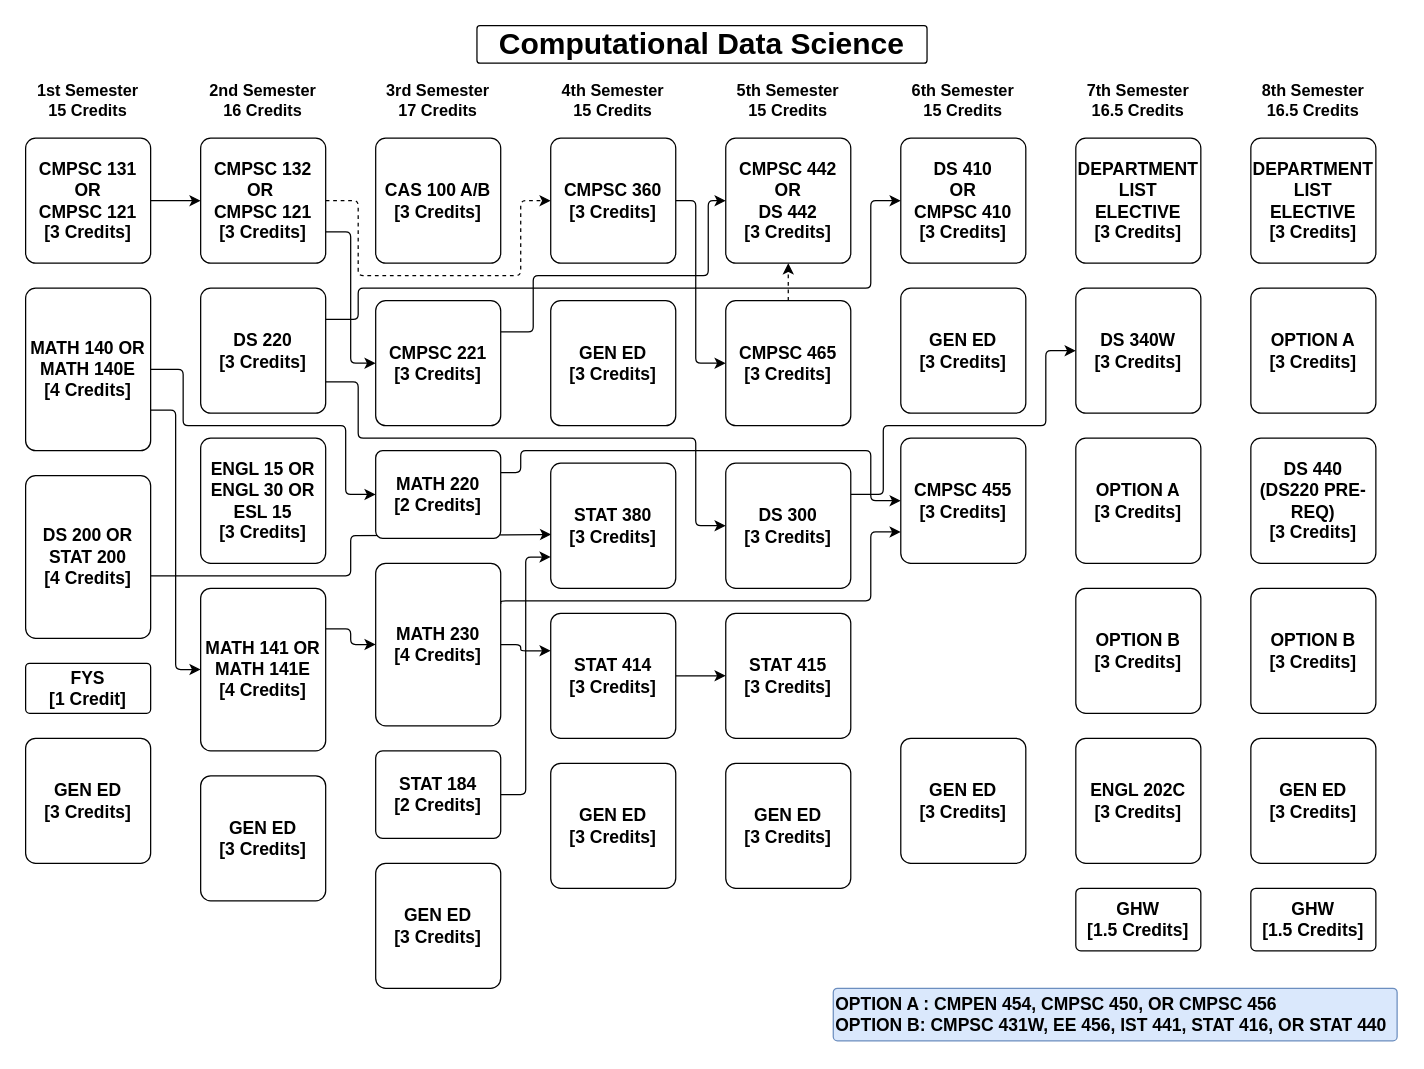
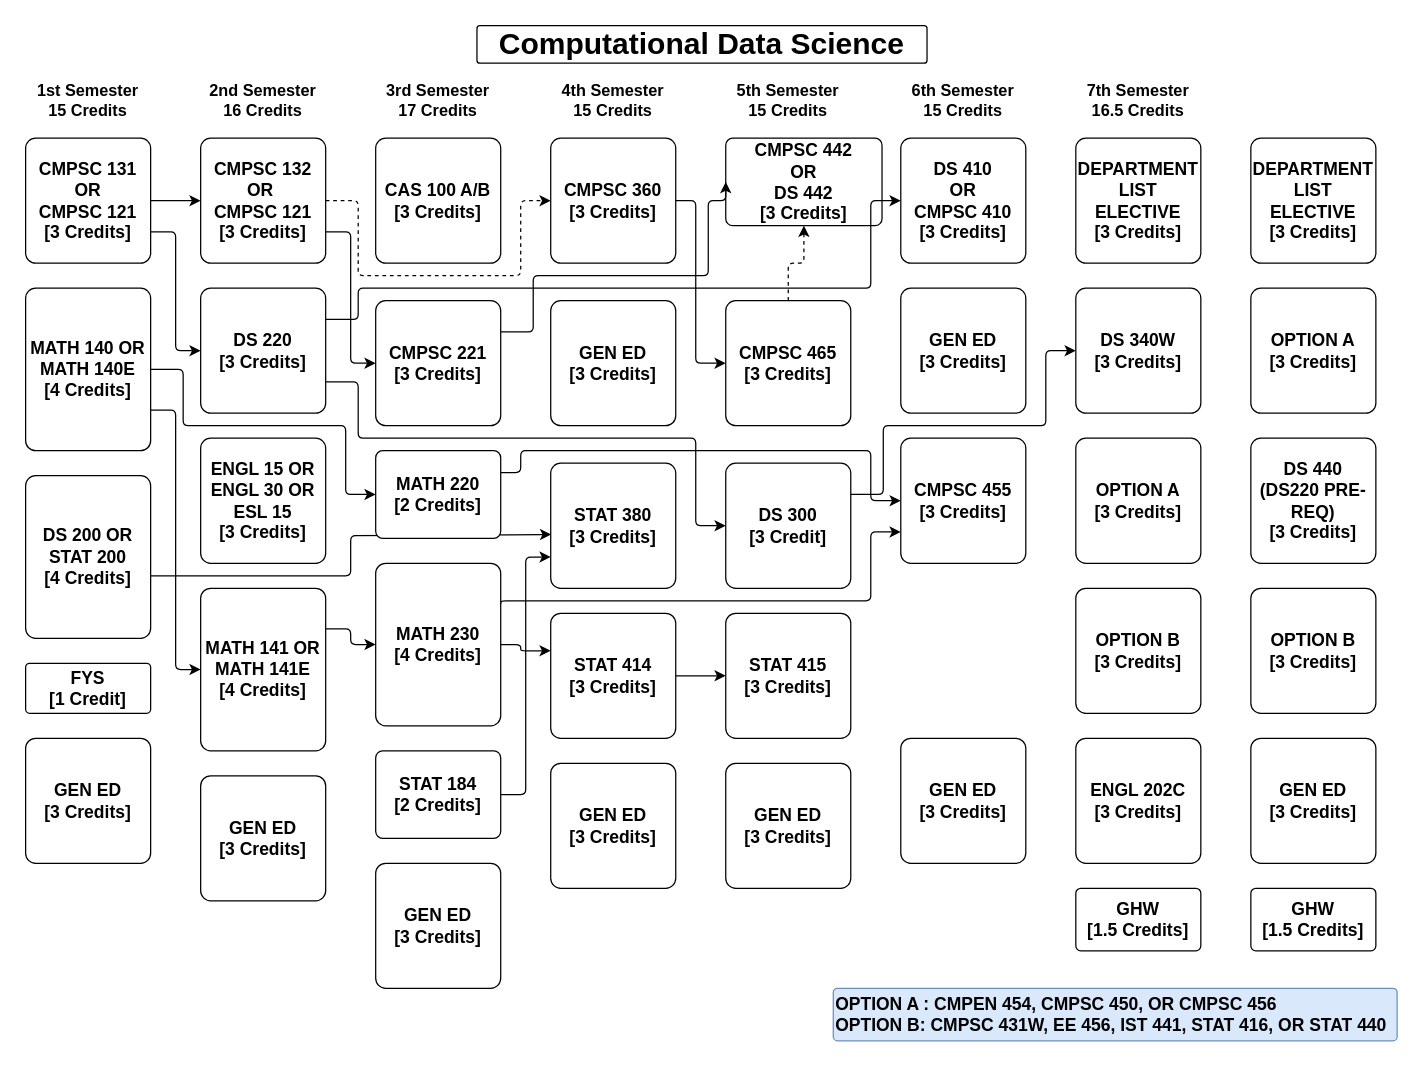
- <mxCell id="61" value="8th Semester&lt;br style=&quot;font-size: 13px&quot;&gt;16.5 Credits" style="text;html=1;strokeColor=none;fillColor=none;align=center;verticalAlign=middle;whiteSpace=wrap;rounded=0;fontStyle=1;fontSize=13;arcSize=8;" parent="1" vertex="1"><mxGeometry x="1005" y="60" width="90" height="40" as="geometry" /></mxCell>
- <mxCell id="12" value="CMPSC 442&lt;br&gt;OR&lt;br&gt;DS 442&lt;br&gt;[3 Credits]" style="rounded=1;whiteSpace=wrap;html=1;fontSize=14;fontStyle=1;arcSize=8;" parent="1" vertex="1"><mxGeometry x="580" y="110" width="100" height="100" as="geometry" /></mxCell>
+ <mxCell id="12" value="CMPSC 442&lt;br&gt;OR&lt;br&gt;DS 442&lt;br&gt;[3 Credits]" style="rounded=1;whiteSpace=wrap;html=1;fontSize=14;fontStyle=1;arcSize=8;" parent="1" vertex="1"><mxGeometry x="580" y="110" width="125" height="70" as="geometry" /></mxCell>
+ <mxCell id="4" style="edgeStyle=orthogonalEdgeStyle;rounded=1;orthogonalLoop=1;jettySize=auto;html=1;exitX=1;exitY=0.75;exitDx=0;exitDy=0;entryX=0;entryY=0.5;entryDx=0;entryDy=0;arcSize=8;" edge="1" parent="1" source="5" target="20"><mxGeometry relative="1" as="geometry" /></mxCell>
- <mxCell id="34" value="DS 300&lt;br&gt;[3 Credits]" style="rounded=1;whiteSpace=wrap;html=1;fontSize=14;fontStyle=1;arcSize=8;" parent="1" vertex="1"><mxGeometry x="580" y="370" width="100" height="100" as="geometry" /></mxCell>
+ <mxCell id="34" value="DS 300&lt;br&gt;[3 Credit]" style="rounded=1;whiteSpace=wrap;html=1;fontSize=14;fontStyle=1;arcSize=8;" parent="1" vertex="1"><mxGeometry x="580" y="370" width="100" height="100" as="geometry" /></mxCell>
